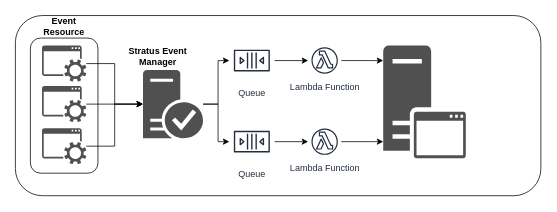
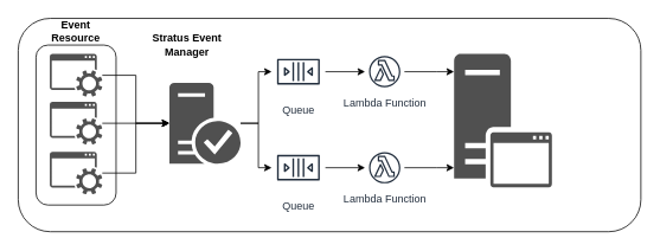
- <mxCell id="14" value="&lt;b&gt;Stratus Event Manager&lt;/b&gt;" style="text;html=1;strokeColor=none;fillColor=none;align=center;verticalAlign=middle;whiteSpace=wrap;rounded=0;" vertex="1" parent="1"><mxGeometry x="170" y="60" width="80" height="30" as="geometry" /></mxCell>
+ <mxCell id="14" value="&lt;b&gt;Stratus Event Manager&lt;/b&gt;" style="text;html=1;strokeColor=none;fillColor=none;align=center;verticalAlign=middle;whiteSpace=wrap;rounded=0;" vertex="1" parent="1"><mxGeometry x="170" y="35" width="80" height="30" as="geometry" /></mxCell>
